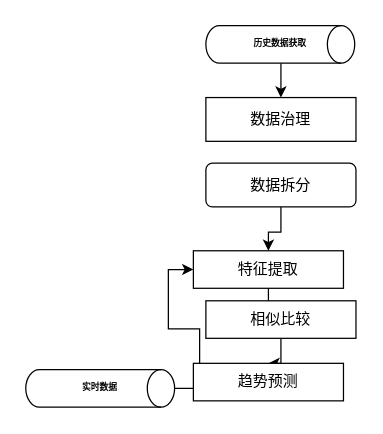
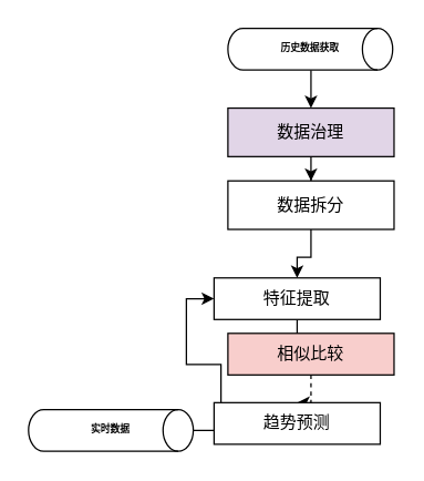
- <mxCell id="4" value="数据治理" style="rounded=0;whiteSpace=wrap;html=1;" vertex="1" parent="1"><mxGeometry x="164" y="77.5" width="120" height="35" as="geometry" /></mxCell>
+ <mxCell id="4" value="数据治理" style="rounded=0;whiteSpace=wrap;html=1;fillColor=#e1d5e7;" vertex="1" parent="1"><mxGeometry x="164" y="77.5" width="120" height="35" as="geometry" /></mxCell>
+ <mxCell id="3" style="edgeStyle=orthogonalEdgeStyle;rounded=0;orthogonalLoop=1;jettySize=auto;html=1;entryX=0.5;entryY=0;entryDx=0;entryDy=0;fontFamily=Helvetica;fontSize=7;" edge="1" parent="1" source="4" target="7"><mxGeometry relative="1" as="geometry" /></mxCell>
- <mxCell id="7" value="数据拆分" style="whiteSpace=wrap;html=1;rounded=1;" vertex="1" parent="1"><mxGeometry x="164" y="130" width="120" height="35" as="geometry" /></mxCell>
+ <mxCell id="7" value="数据拆分" style="rounded=0;whiteSpace=wrap;html=1;" vertex="1" parent="1"><mxGeometry x="164" y="130" width="120" height="35" as="geometry" /></mxCell>
- <mxCell id="13" value="相似比较" style="whiteSpace=wrap;html=1;rounded=0;" vertex="1" parent="1"><mxGeometry x="164" y="240" width="120" height="30" as="geometry" /></mxCell>
+ <mxCell id="13" value="相似比较" style="whiteSpace=wrap;html=1;rounded=0;fillColor=#f8cecc;" vertex="1" parent="1"><mxGeometry x="164" y="240" width="120" height="30" as="geometry" /></mxCell>
- <mxCell id="12" value="" style="edgeStyle=orthogonalEdgeStyle;rounded=0;orthogonalLoop=1;jettySize=auto;html=1;fontFamily=Helvetica;fontSize=7;" edge="1" parent="1" source="13" target="14"><mxGeometry relative="1" as="geometry" /></mxCell>
+ <mxCell id="12" value="" style="edgeStyle=orthogonalEdgeStyle;rounded=0;orthogonalLoop=1;jettySize=auto;html=1;fontFamily=Helvetica;fontSize=7;dashed=1;" edge="1" parent="1" source="13" target="14"><mxGeometry relative="1" as="geometry" /></mxCell>
